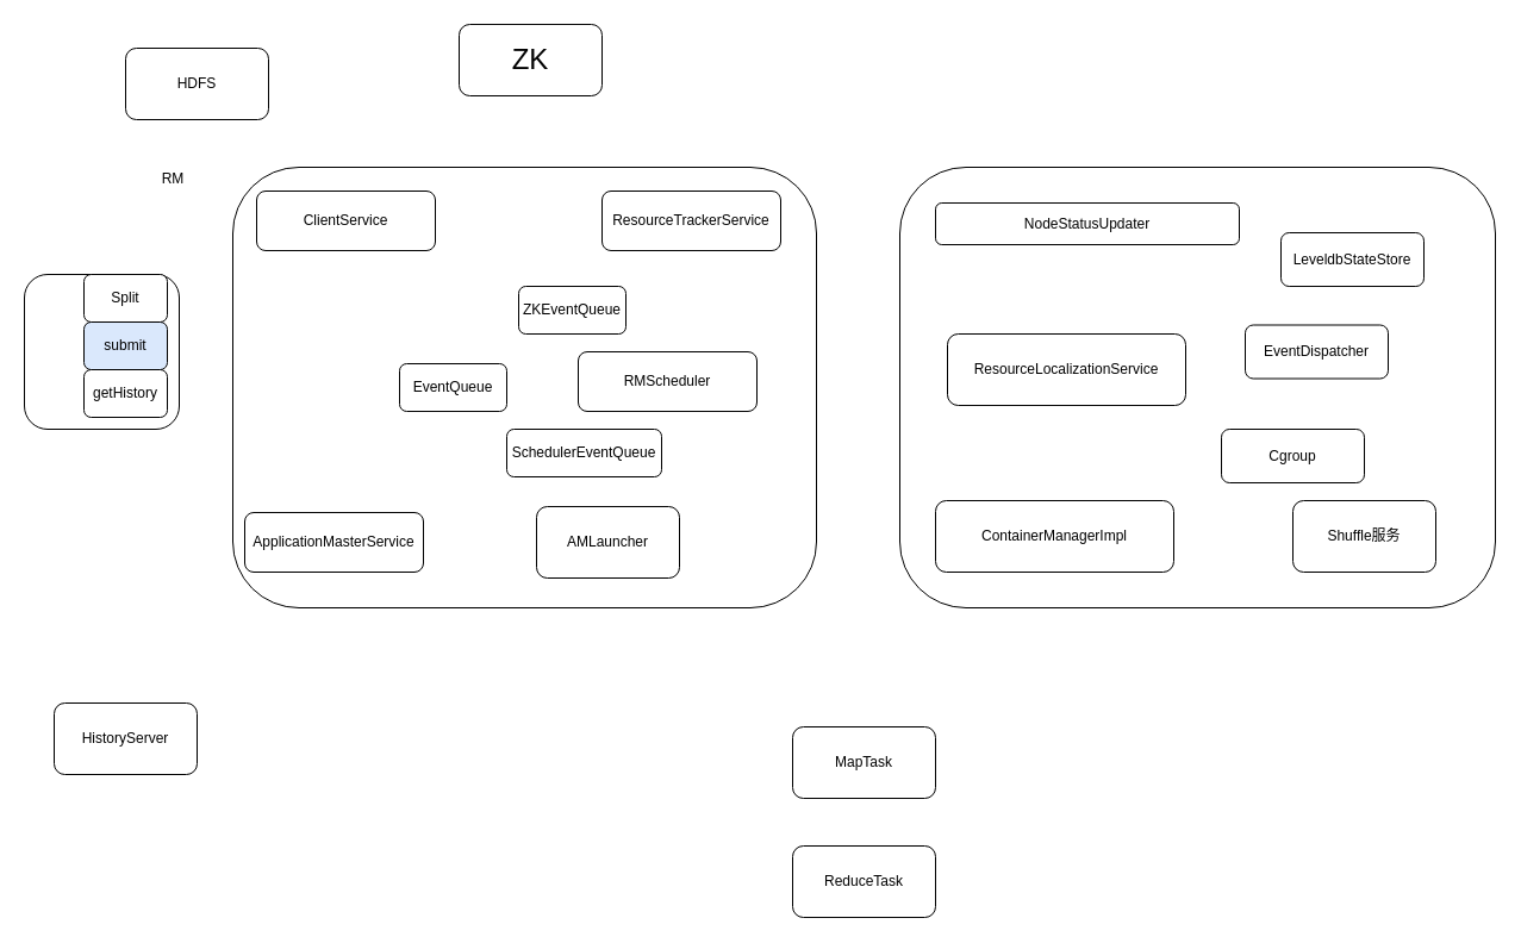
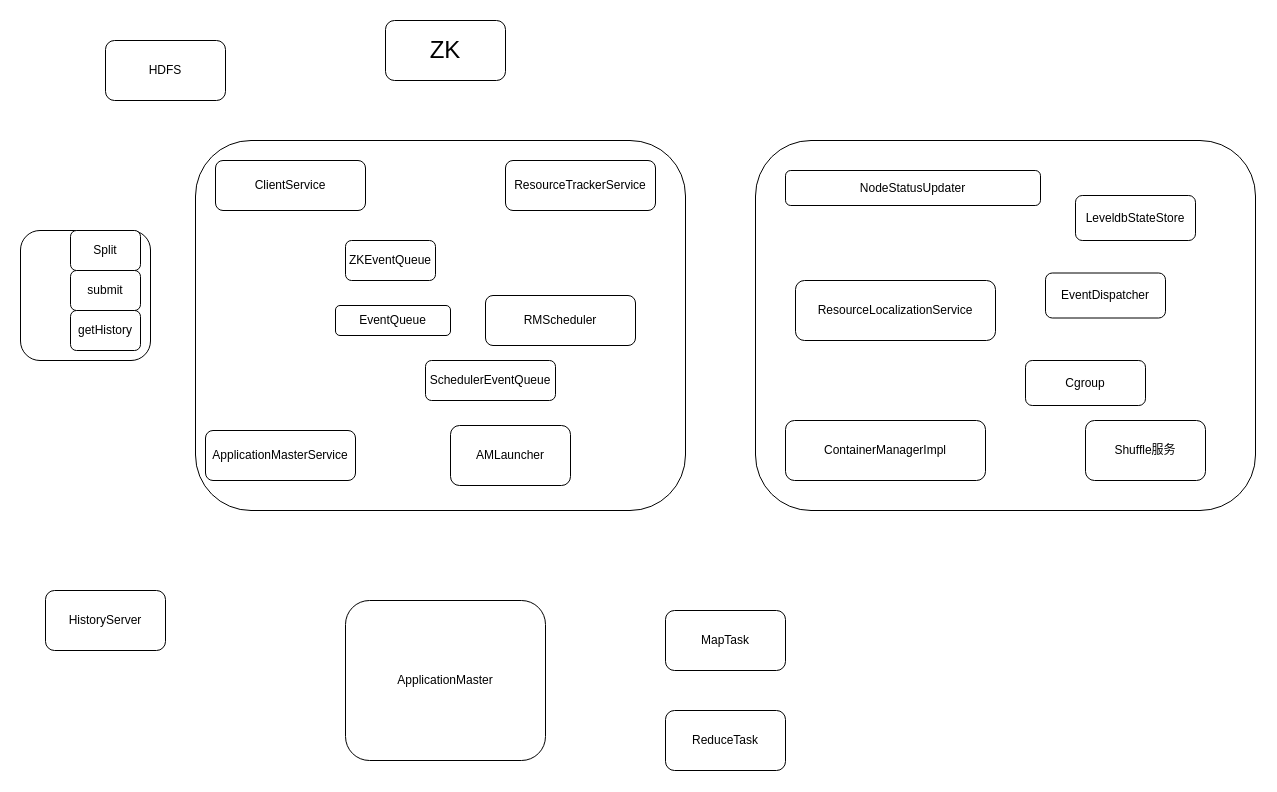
- <mxCell id="3" value="RM" style="text;html=1;strokeColor=none;fillColor=none;align=center;verticalAlign=middle;whiteSpace=wrap;rounded=0;" vertex="1" parent="1"><mxGeometry x="125" y="140" width="40" height="20" as="geometry" /></mxCell>
- <mxCell id="17" value="ZKEventQueue" style="rounded=1;whiteSpace=wrap;html=1;" vertex="1" parent="1"><mxGeometry x="435" y="240" width="90" height="40" as="geometry" /></mxCell>
+ <mxCell id="17" value="ZKEventQueue" style="rounded=1;whiteSpace=wrap;html=1;" vertex="1" parent="1"><mxGeometry x="345" y="240" width="90" height="40" as="geometry" /></mxCell>
- <mxCell id="8" value="submit" style="rounded=1;whiteSpace=wrap;html=1;fillColor=#dae8fc;" vertex="1" parent="1"><mxGeometry x="70" y="270" width="70" height="40" as="geometry" /></mxCell>
+ <mxCell id="8" value="submit" style="rounded=1;whiteSpace=wrap;html=1;" vertex="1" parent="1"><mxGeometry x="70" y="270" width="70" height="40" as="geometry" /></mxCell>
- <mxCell id="14" value="EventQueue" style="rounded=1;whiteSpace=wrap;html=1;" vertex="1" parent="1"><mxGeometry x="335" y="305" width="90" height="40" as="geometry" /></mxCell>
+ <mxCell id="14" value="EventQueue" style="rounded=1;whiteSpace=wrap;html=1;" vertex="1" parent="1"><mxGeometry x="335" y="305" width="115" height="30" as="geometry" /></mxCell>
+ <mxCell id="26" value="ApplicationMaster" style="rounded=1;whiteSpace=wrap;html=1;" vertex="1" parent="1"><mxGeometry x="345" y="600" width="200" height="160" as="geometry" /></mxCell>
